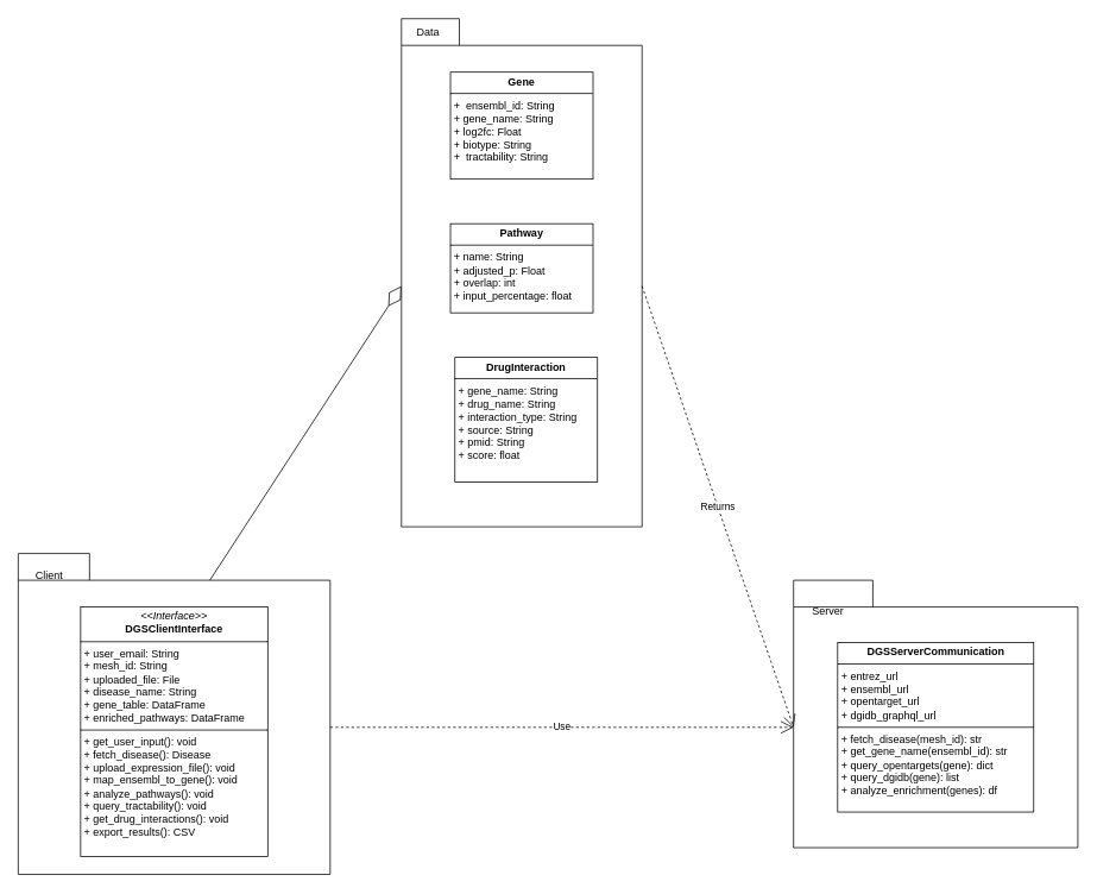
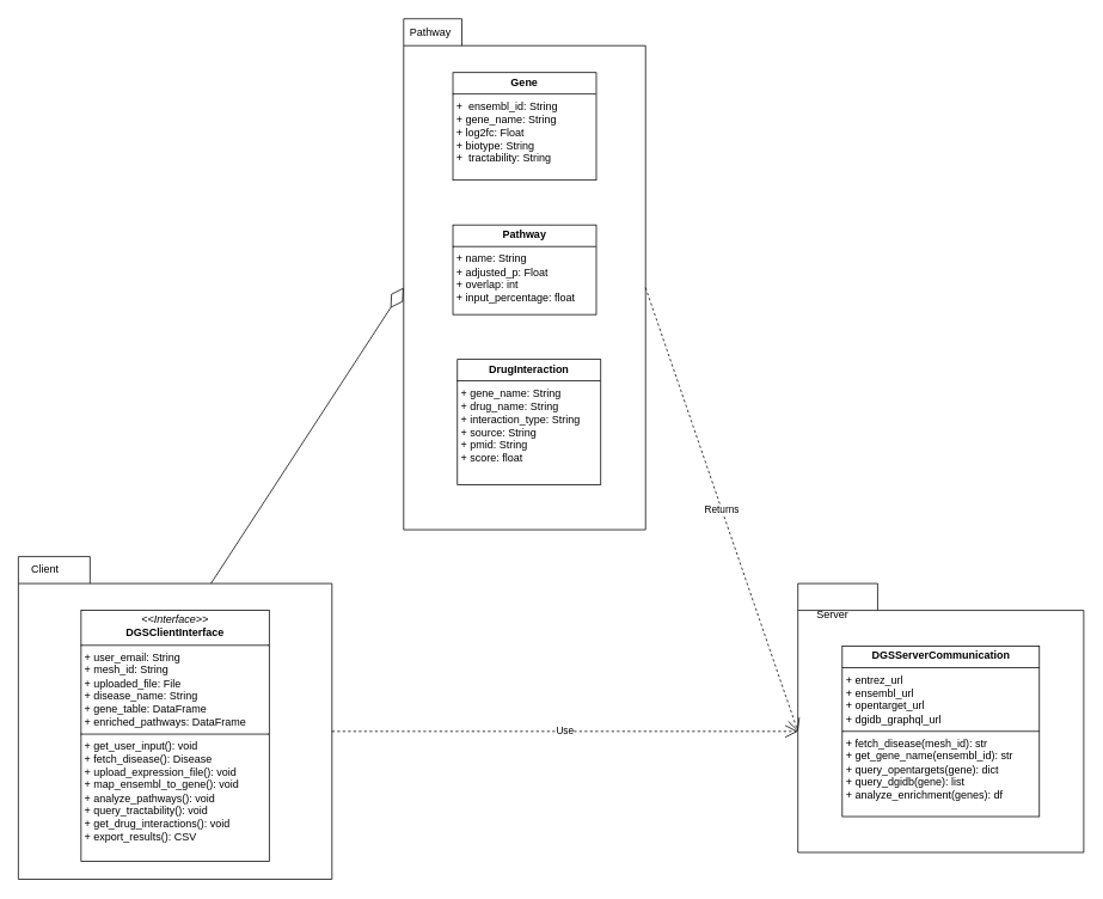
- <mxCell id="12" value="Data" style="text;html=1;align=center;verticalAlign=middle;whiteSpace=wrap;rounded=0;" vertex="1" parent="1"><mxGeometry x="450" y="20" width="60" height="30" as="geometry" /></mxCell>
+ <mxCell id="12" value="Pathway" style="text;html=1;align=center;verticalAlign=middle;whiteSpace=wrap;rounded=0;" vertex="1" parent="1"><mxGeometry x="450" y="20" width="60" height="30" as="geometry" /></mxCell>
- <mxCell id="10" value="Client" style="text;html=1;align=center;verticalAlign=middle;whiteSpace=wrap;rounded=0;" vertex="1" parent="1"><mxGeometry x="25" y="630" width="60" height="30" as="geometry" /></mxCell>
+ <mxCell id="10" value="Client" style="text;html=1;align=center;verticalAlign=middle;whiteSpace=wrap;rounded=0;" vertex="1" parent="1"><mxGeometry x="20" y="620" width="60" height="30" as="geometry" /></mxCell>
